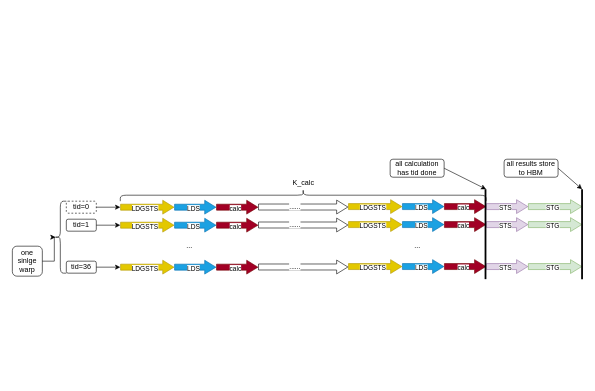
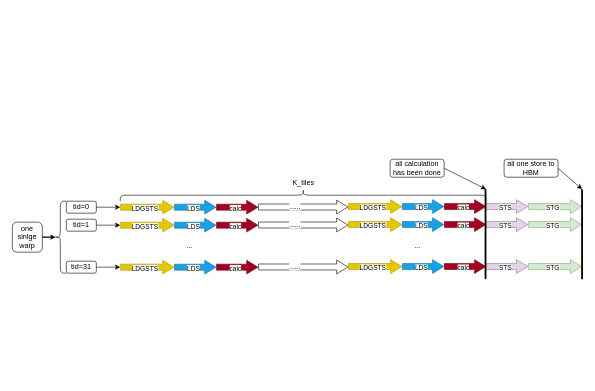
- <mxCell id="71" value="all calculation has tid done" style="rounded=1;whiteSpace=wrap;html=1;" vertex="1" parent="1"><mxGeometry x="650" y="265" width="90" height="30" as="geometry" /></mxCell>
+ <mxCell id="71" value="all calculation has been done" style="rounded=1;whiteSpace=wrap;html=1;" vertex="1" parent="1"><mxGeometry x="650" y="265" width="90" height="30" as="geometry" /></mxCell>
- <mxCell id="73" value="all results store to HBM" style="rounded=1;whiteSpace=wrap;html=1;" vertex="1" parent="1"><mxGeometry x="840" y="265" width="90" height="30" as="geometry" /></mxCell>
+ <mxCell id="73" value="all one store to HBM" style="rounded=1;whiteSpace=wrap;html=1;" vertex="1" parent="1"><mxGeometry x="840" y="265" width="90" height="30" as="geometry" /></mxCell>
- <mxCell id="68" value="K_calc" style="text;html=1;align=center;verticalAlign=middle;resizable=0;points=[];autosize=1;" vertex="1" parent="1"><mxGeometry x="480" y="295" width="50" height="20" as="geometry" /></mxCell>
+ <mxCell id="68" value="K_tiles" style="text;html=1;align=center;verticalAlign=middle;resizable=0;points=[];autosize=1;" vertex="1" parent="1"><mxGeometry x="480" y="295" width="50" height="20" as="geometry" /></mxCell>
- <mxCell id="12" value="tid=0" style="rounded=1;whiteSpace=wrap;html=1;dashed=1;" parent="1" vertex="1"><mxGeometry x="110" y="335" width="50" height="20" as="geometry" /></mxCell>
+ <mxCell id="12" value="tid=0" style="rounded=1;whiteSpace=wrap;html=1;" parent="1" vertex="1"><mxGeometry x="110" y="335" width="50" height="20" as="geometry" /></mxCell>
- <mxCell id="40" value="one sinlge warp" style="rounded=1;whiteSpace=wrap;html=1;" parent="1" vertex="1"><mxGeometry x="20" y="410" width="50" height="50" as="geometry" /></mxCell>
+ <mxCell id="40" value="one sinlge warp" style="rounded=1;whiteSpace=wrap;html=1;" parent="1" vertex="1"><mxGeometry x="20" y="370" width="50" height="50" as="geometry" /></mxCell>
- <mxCell id="37" value="tid=36" style="rounded=1;whiteSpace=wrap;html=1;" parent="1" vertex="1"><mxGeometry x="110" y="435" width="50" height="20" as="geometry" /></mxCell>
+ <mxCell id="37" value="tid=31" style="rounded=1;whiteSpace=wrap;html=1;" parent="1" vertex="1"><mxGeometry x="110" y="435" width="50" height="20" as="geometry" /></mxCell>
